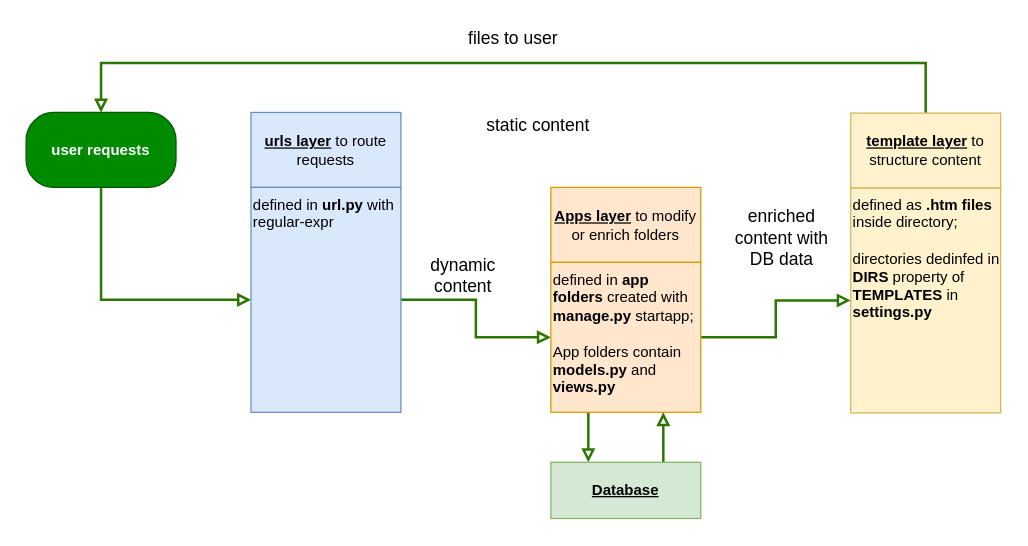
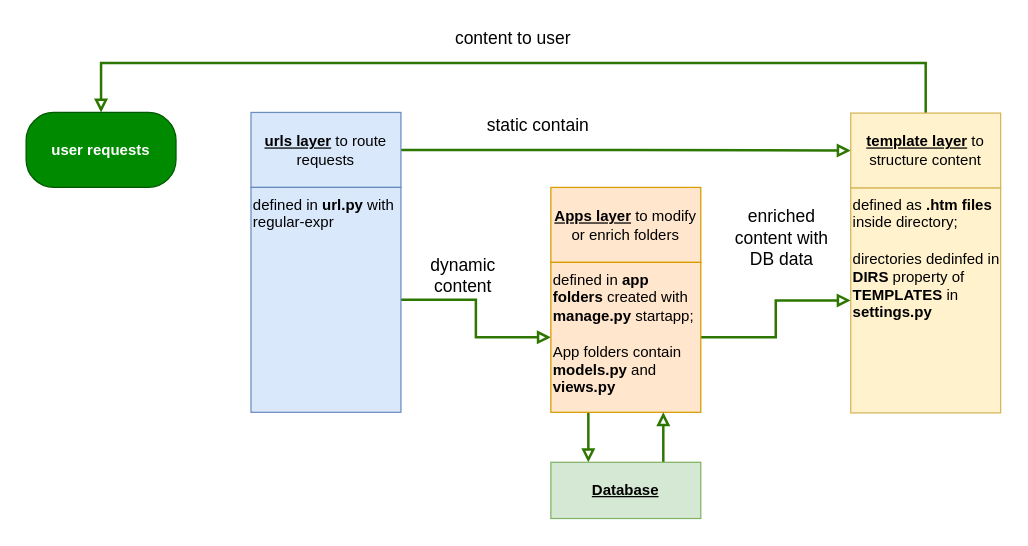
- <mxCell id="20" value="files to user" style="text;html=1;strokeColor=none;fillColor=none;align=center;verticalAlign=middle;whiteSpace=wrap;rounded=0;fontSize=14;fontStyle=0" parent="1" vertex="1"><mxGeometry x="340" y="20" width="140" height="20" as="geometry" /></mxCell>
+ <mxCell id="20" value="content to user" style="text;html=1;strokeColor=none;fillColor=none;align=center;verticalAlign=middle;whiteSpace=wrap;rounded=0;fontSize=14;fontStyle=0" parent="1" vertex="1"><mxGeometry x="340" y="20" width="140" height="20" as="geometry" /></mxCell>
- <mxCell id="17" value="static content" style="text;html=1;strokeColor=none;fillColor=none;align=center;verticalAlign=middle;whiteSpace=wrap;rounded=0;fontSize=14;fontStyle=0" parent="1" vertex="1"><mxGeometry x="360" y="90" width="140" height="20" as="geometry" /></mxCell>
+ <mxCell id="17" value="static contain" style="text;html=1;strokeColor=none;fillColor=none;align=center;verticalAlign=middle;whiteSpace=wrap;rounded=0;fontSize=14;fontStyle=0" parent="1" vertex="1"><mxGeometry x="360" y="90" width="140" height="20" as="geometry" /></mxCell>
+ <mxCell id="4" style="edgeStyle=orthogonalEdgeStyle;rounded=0;orthogonalLoop=1;jettySize=auto;html=1;exitX=1;exitY=0.5;exitDx=0;exitDy=0;endArrow=block;endFill=0;strokeWidth=2;fillColor=#60a917;strokeColor=#2D7600;" parent="1" source="5" target="13" edge="1"><mxGeometry relative="1" as="geometry" /></mxCell>
- <mxCell id="2" style="edgeStyle=orthogonalEdgeStyle;rounded=0;orthogonalLoop=1;jettySize=auto;html=1;exitX=0.5;exitY=1;exitDx=0;exitDy=0;fillColor=#60a917;strokeColor=#2D7600;strokeWidth=2;endArrow=block;endFill=0;" parent="1" source="3" target="7" edge="1"><mxGeometry relative="1" as="geometry" /></mxCell>
